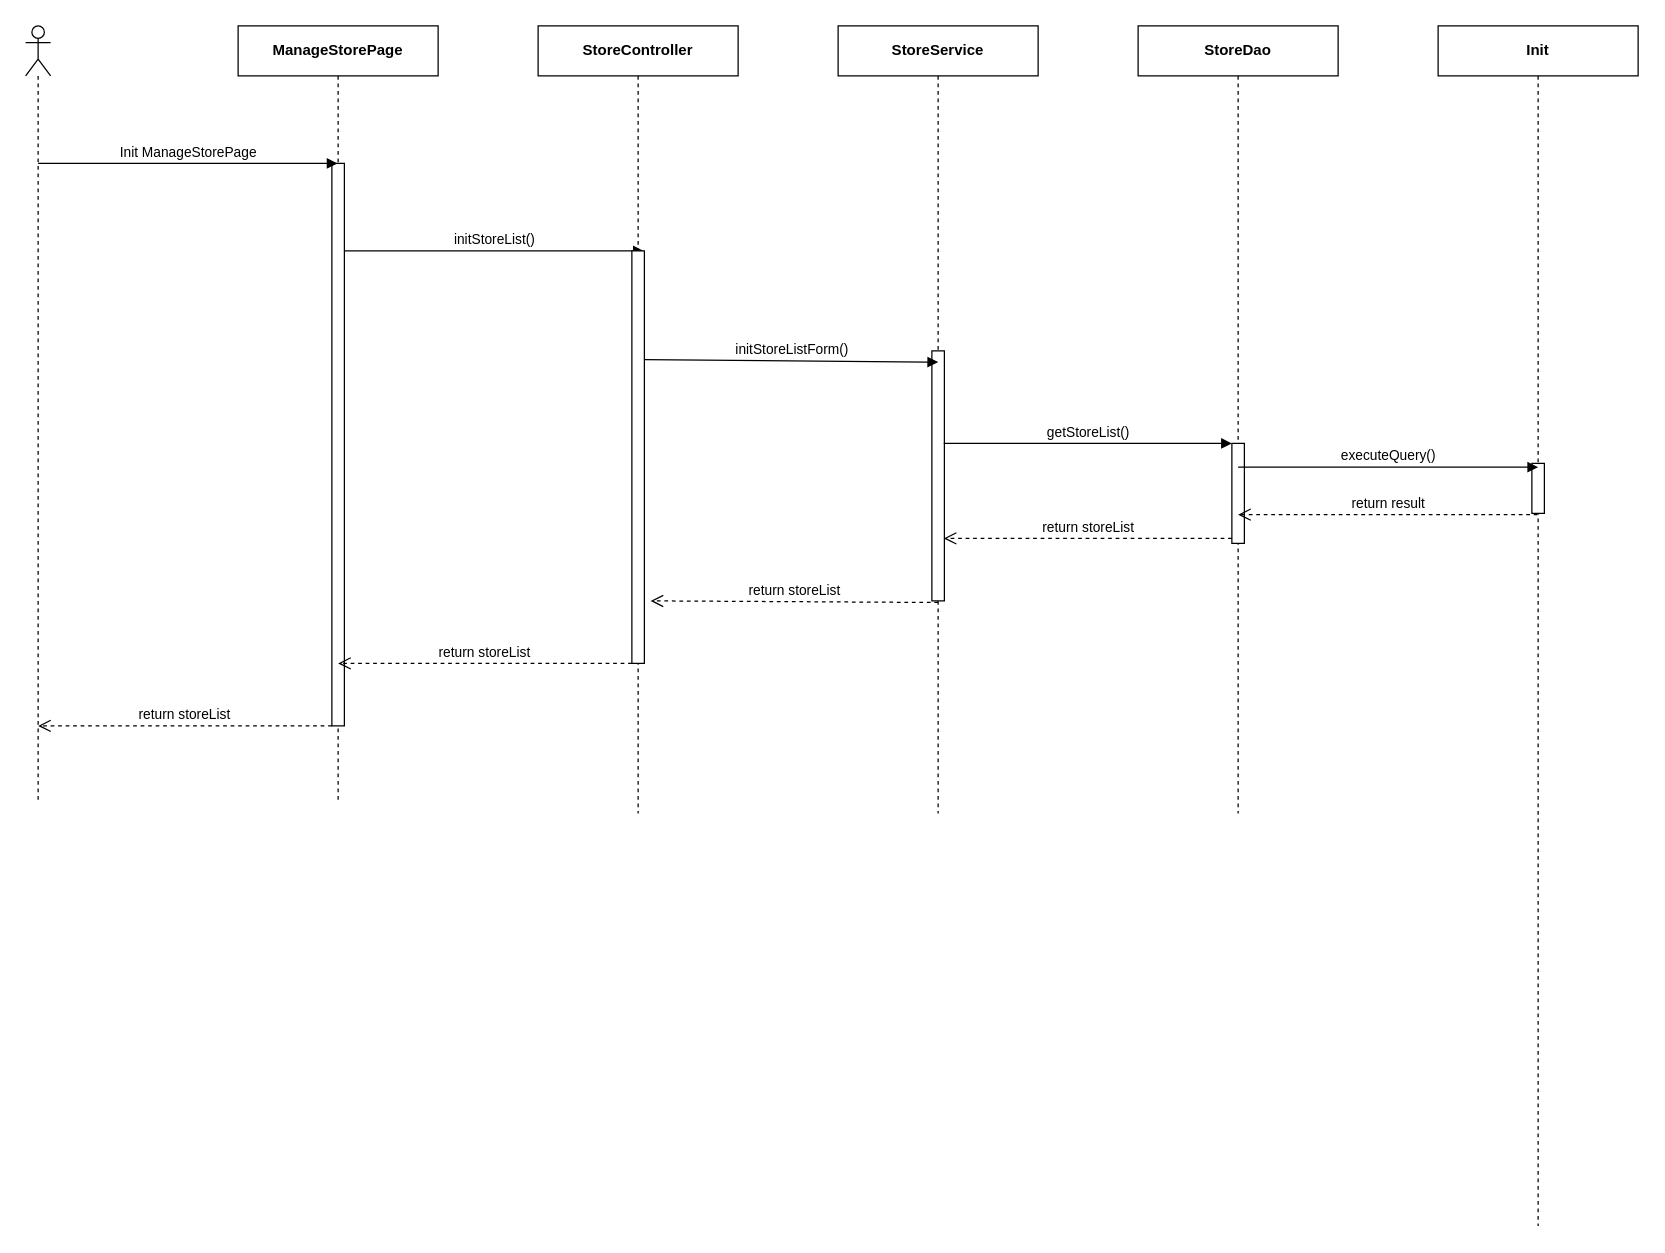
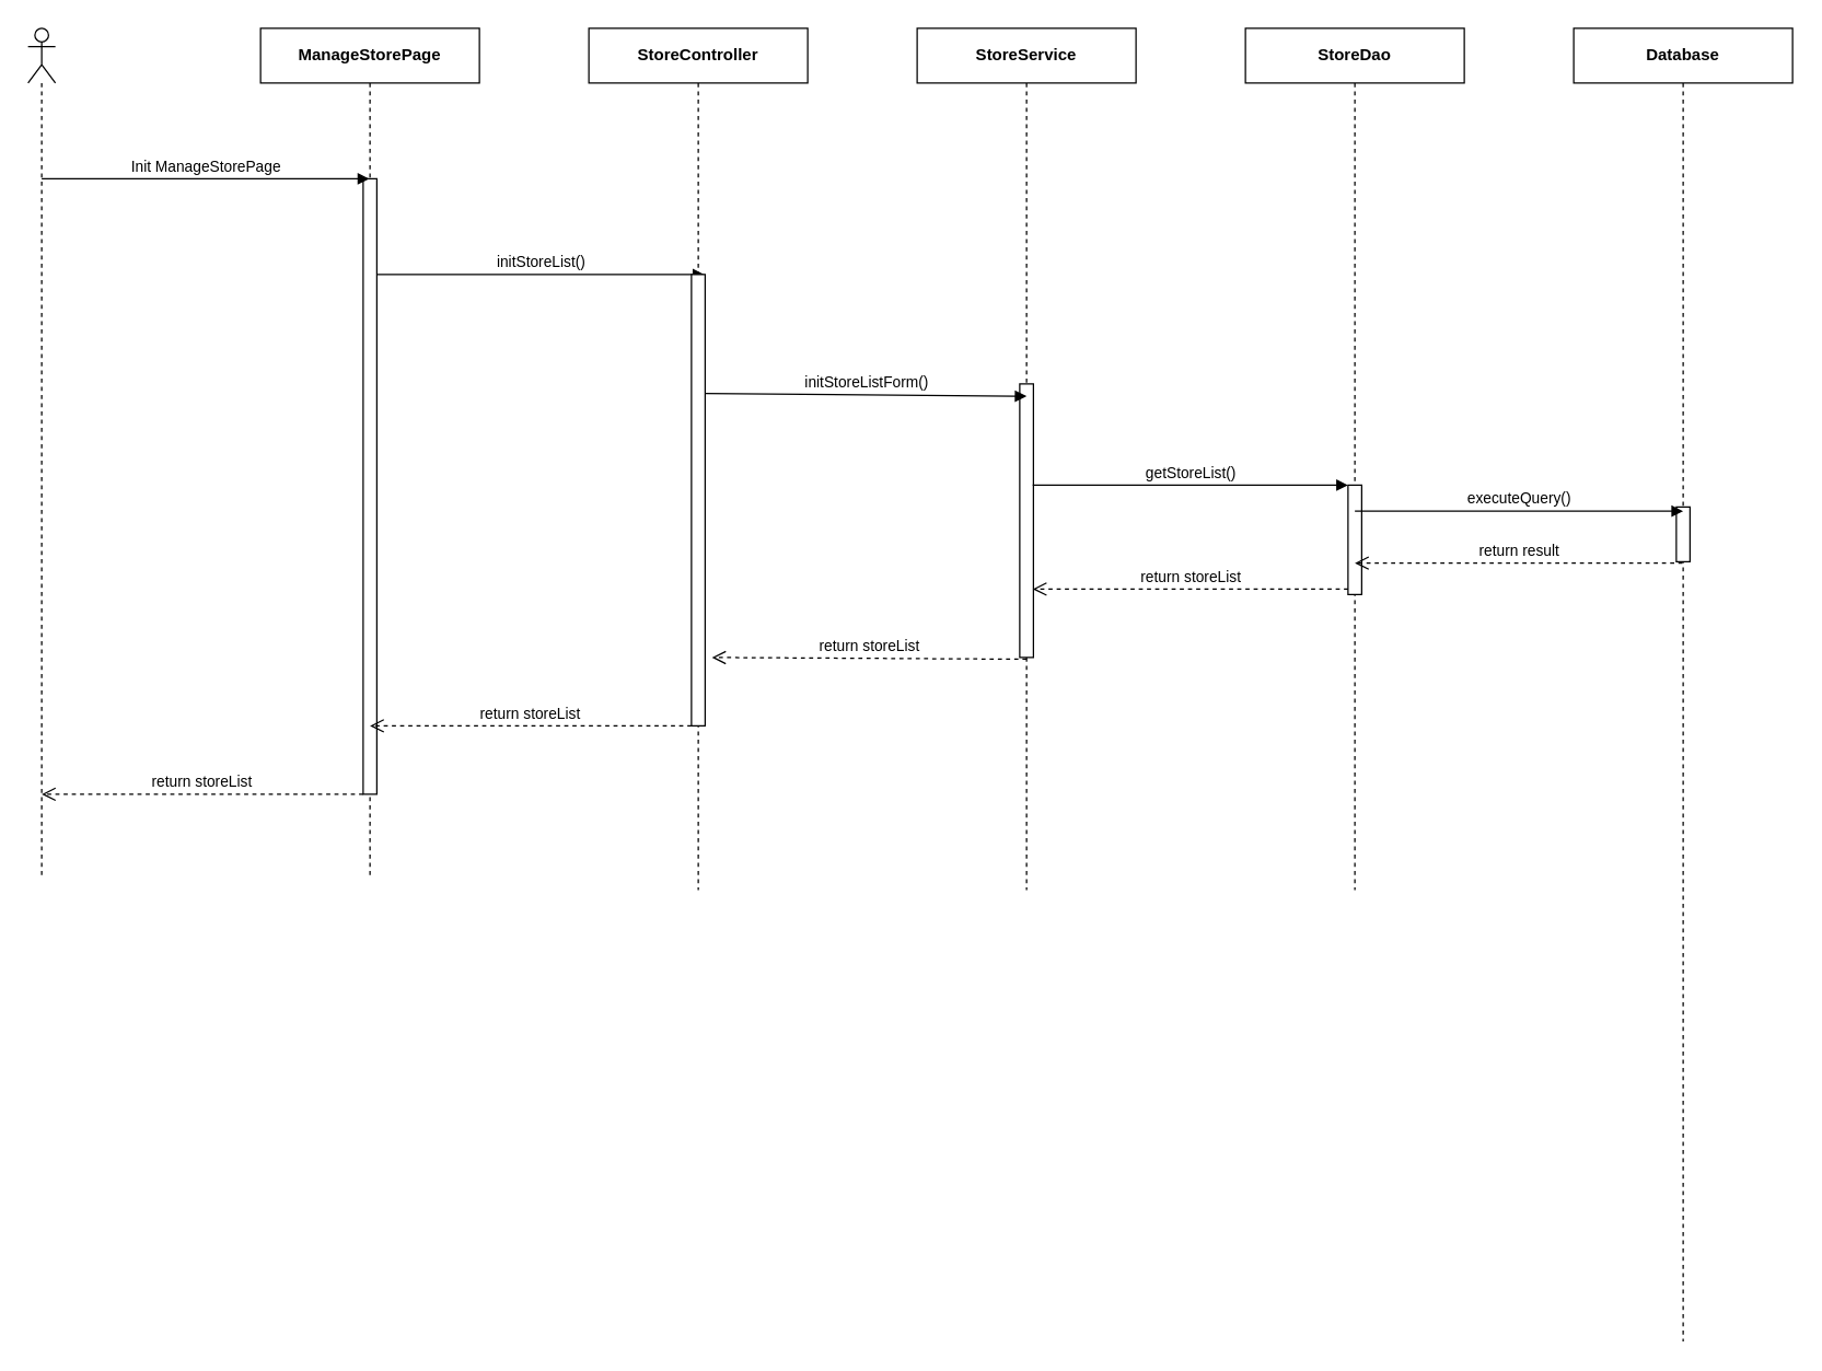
- <mxCell id="14" value="&lt;b&gt;Init&lt;/b&gt;" style="shape=umlLifeline;perimeter=lifelinePerimeter;whiteSpace=wrap;html=1;container=1;collapsible=0;recursiveResize=0;outlineConnect=0;" parent="1" vertex="1"><mxGeometry x="1150" y="20" width="160" height="960" as="geometry" /></mxCell>
+ <mxCell id="14" value="&lt;b&gt;Database&lt;/b&gt;" style="shape=umlLifeline;perimeter=lifelinePerimeter;whiteSpace=wrap;html=1;container=1;collapsible=0;recursiveResize=0;outlineConnect=0;" parent="1" vertex="1"><mxGeometry x="1150" y="20" width="160" height="960" as="geometry" /></mxCell>
